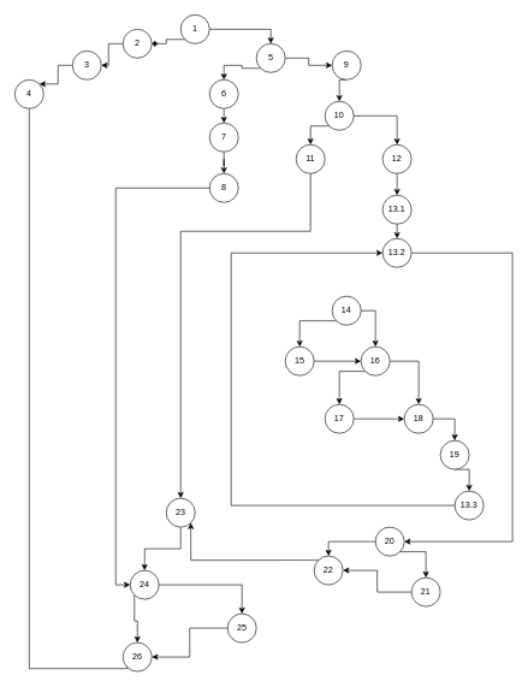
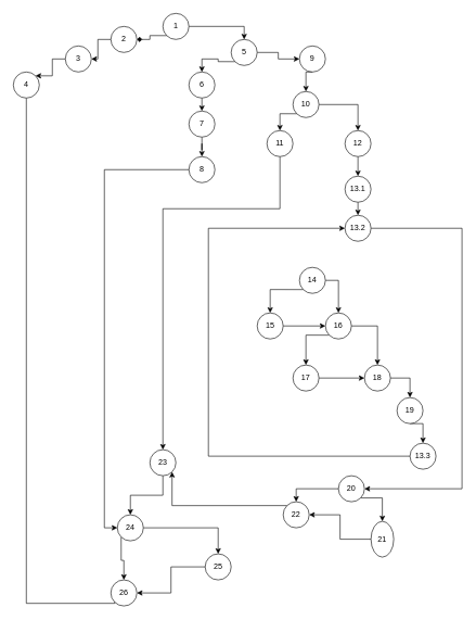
- <mxCell id="57" value="21" style="ellipse;whiteSpace=wrap;html=1;aspect=fixed;" parent="1" vertex="1"><mxGeometry x="570" y="800" width="40" height="40" as="geometry" /></mxCell>
+ <mxCell id="57" value="21" style="ellipse;whiteSpace=wrap;html=1;aspect=fixed;" parent="1" vertex="1"><mxGeometry x="570" y="800" width="35" height="55" as="geometry" /></mxCell>
